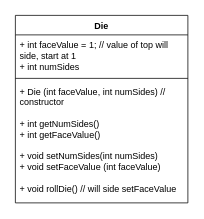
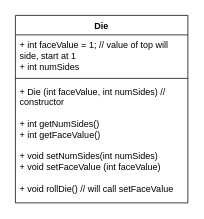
- <mxCell id="5" value="+ Die (int faceValue, int numSides) // constructor&lt;br&gt;&lt;br&gt;+ int getNumSides()&lt;br&gt;+ int getFaceValue()&lt;br&gt;&lt;br&gt;+ void setNumSides(int numSides)&lt;br&gt;+ void setFaceValue (int faceValue)&lt;br&gt;&lt;br&gt;+ void rollDie() // will side setFaceValue" style="text;strokeColor=none;fillColor=none;align=left;verticalAlign=top;spacingLeft=4;spacingRight=4;overflow=hidden;rotatable=0;points=[[0,0.5],[1,0.5]];portConstraint=eastwest;whiteSpace=wrap;html=1;" parent="2" vertex="1"><mxGeometry y="88" width="230" height="162" as="geometry" /></mxCell>
+ <mxCell id="5" value="+ Die (int faceValue, int numSides) // constructor&lt;br&gt;&lt;br&gt;+ int getNumSides()&lt;br&gt;+ int getFaceValue()&lt;br&gt;&lt;br&gt;+ void setNumSides(int numSides)&lt;br&gt;+ void setFaceValue (int faceValue)&lt;br&gt;&lt;br&gt;+ void rollDie() // will call setFaceValue" style="text;strokeColor=none;fillColor=none;align=left;verticalAlign=top;spacingLeft=4;spacingRight=4;overflow=hidden;rotatable=0;points=[[0,0.5],[1,0.5]];portConstraint=eastwest;whiteSpace=wrap;html=1;" parent="2" vertex="1"><mxGeometry y="88" width="230" height="162" as="geometry" /></mxCell>
